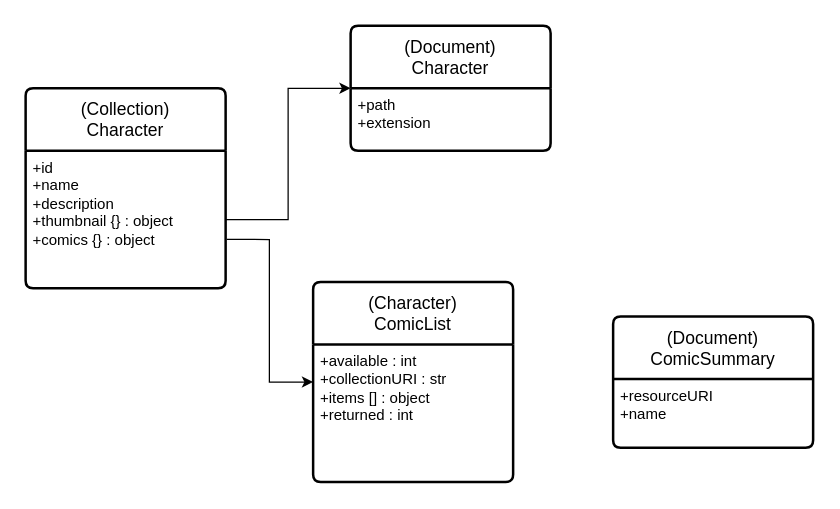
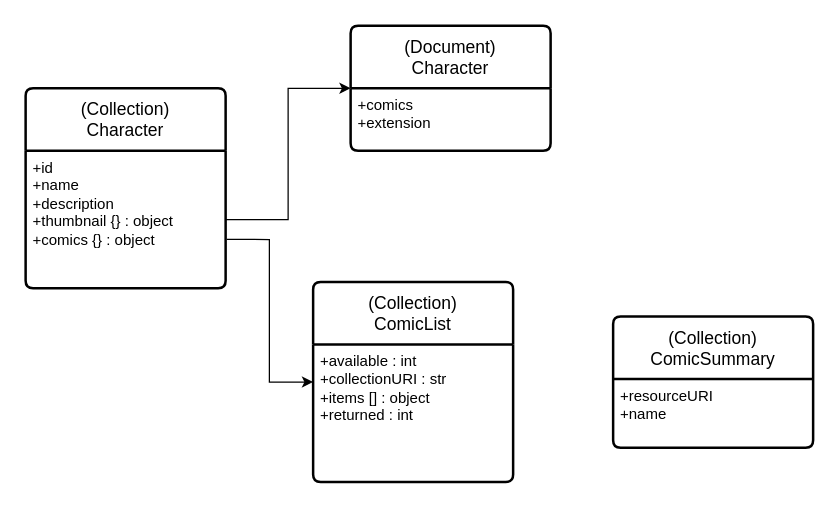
- <mxCell id="11" value="+path&lt;br&gt;+extension&lt;div&gt;&lt;div&gt;&lt;br&gt;&lt;/div&gt;&lt;/div&gt;" style="align=left;strokeColor=none;fillColor=none;spacingLeft=4;fontSize=12;verticalAlign=top;resizable=0;rotatable=0;part=1;html=1;" vertex="1" parent="10"><mxGeometry y="50" width="160" height="50" as="geometry" /></mxCell>
+ <mxCell id="11" value="+comics&lt;br&gt;+extension&lt;div&gt;&lt;div&gt;&lt;br&gt;&lt;/div&gt;&lt;/div&gt;" style="align=left;strokeColor=none;fillColor=none;spacingLeft=4;fontSize=12;verticalAlign=top;resizable=0;rotatable=0;part=1;html=1;" vertex="1" parent="10"><mxGeometry y="50" width="160" height="50" as="geometry" /></mxCell>
- <mxCell id="6" value="(Character)&lt;br&gt;ComicList" style="swimlane;childLayout=stackLayout;horizontal=1;startSize=50;horizontalStack=0;rounded=1;fontSize=14;fontStyle=0;strokeWidth=2;resizeParent=0;resizeLast=1;shadow=0;dashed=0;align=center;arcSize=4;whiteSpace=wrap;html=1;" vertex="1" parent="1"><mxGeometry x="250" y="225" width="160" height="160" as="geometry" /></mxCell>
+ <mxCell id="6" value="(Collection)&lt;br&gt;ComicList" style="swimlane;childLayout=stackLayout;horizontal=1;startSize=50;horizontalStack=0;rounded=1;fontSize=14;fontStyle=0;strokeWidth=2;resizeParent=0;resizeLast=1;shadow=0;dashed=0;align=center;arcSize=4;whiteSpace=wrap;html=1;" vertex="1" parent="1"><mxGeometry x="250" y="225" width="160" height="160" as="geometry" /></mxCell>
- <mxCell id="8" value="(Document) ComicSummary" style="swimlane;childLayout=stackLayout;horizontal=1;startSize=50;horizontalStack=0;rounded=1;fontSize=14;fontStyle=0;strokeWidth=2;resizeParent=0;resizeLast=1;shadow=0;dashed=0;align=center;arcSize=4;whiteSpace=wrap;html=1;" vertex="1" parent="1"><mxGeometry x="490" y="252.5" width="160" height="105" as="geometry" /></mxCell>
+ <mxCell id="8" value="(Collection) ComicSummary" style="swimlane;childLayout=stackLayout;horizontal=1;startSize=50;horizontalStack=0;rounded=1;fontSize=14;fontStyle=0;strokeWidth=2;resizeParent=0;resizeLast=1;shadow=0;dashed=0;align=center;arcSize=4;whiteSpace=wrap;html=1;" vertex="1" parent="1"><mxGeometry x="490" y="252.5" width="160" height="105" as="geometry" /></mxCell>
